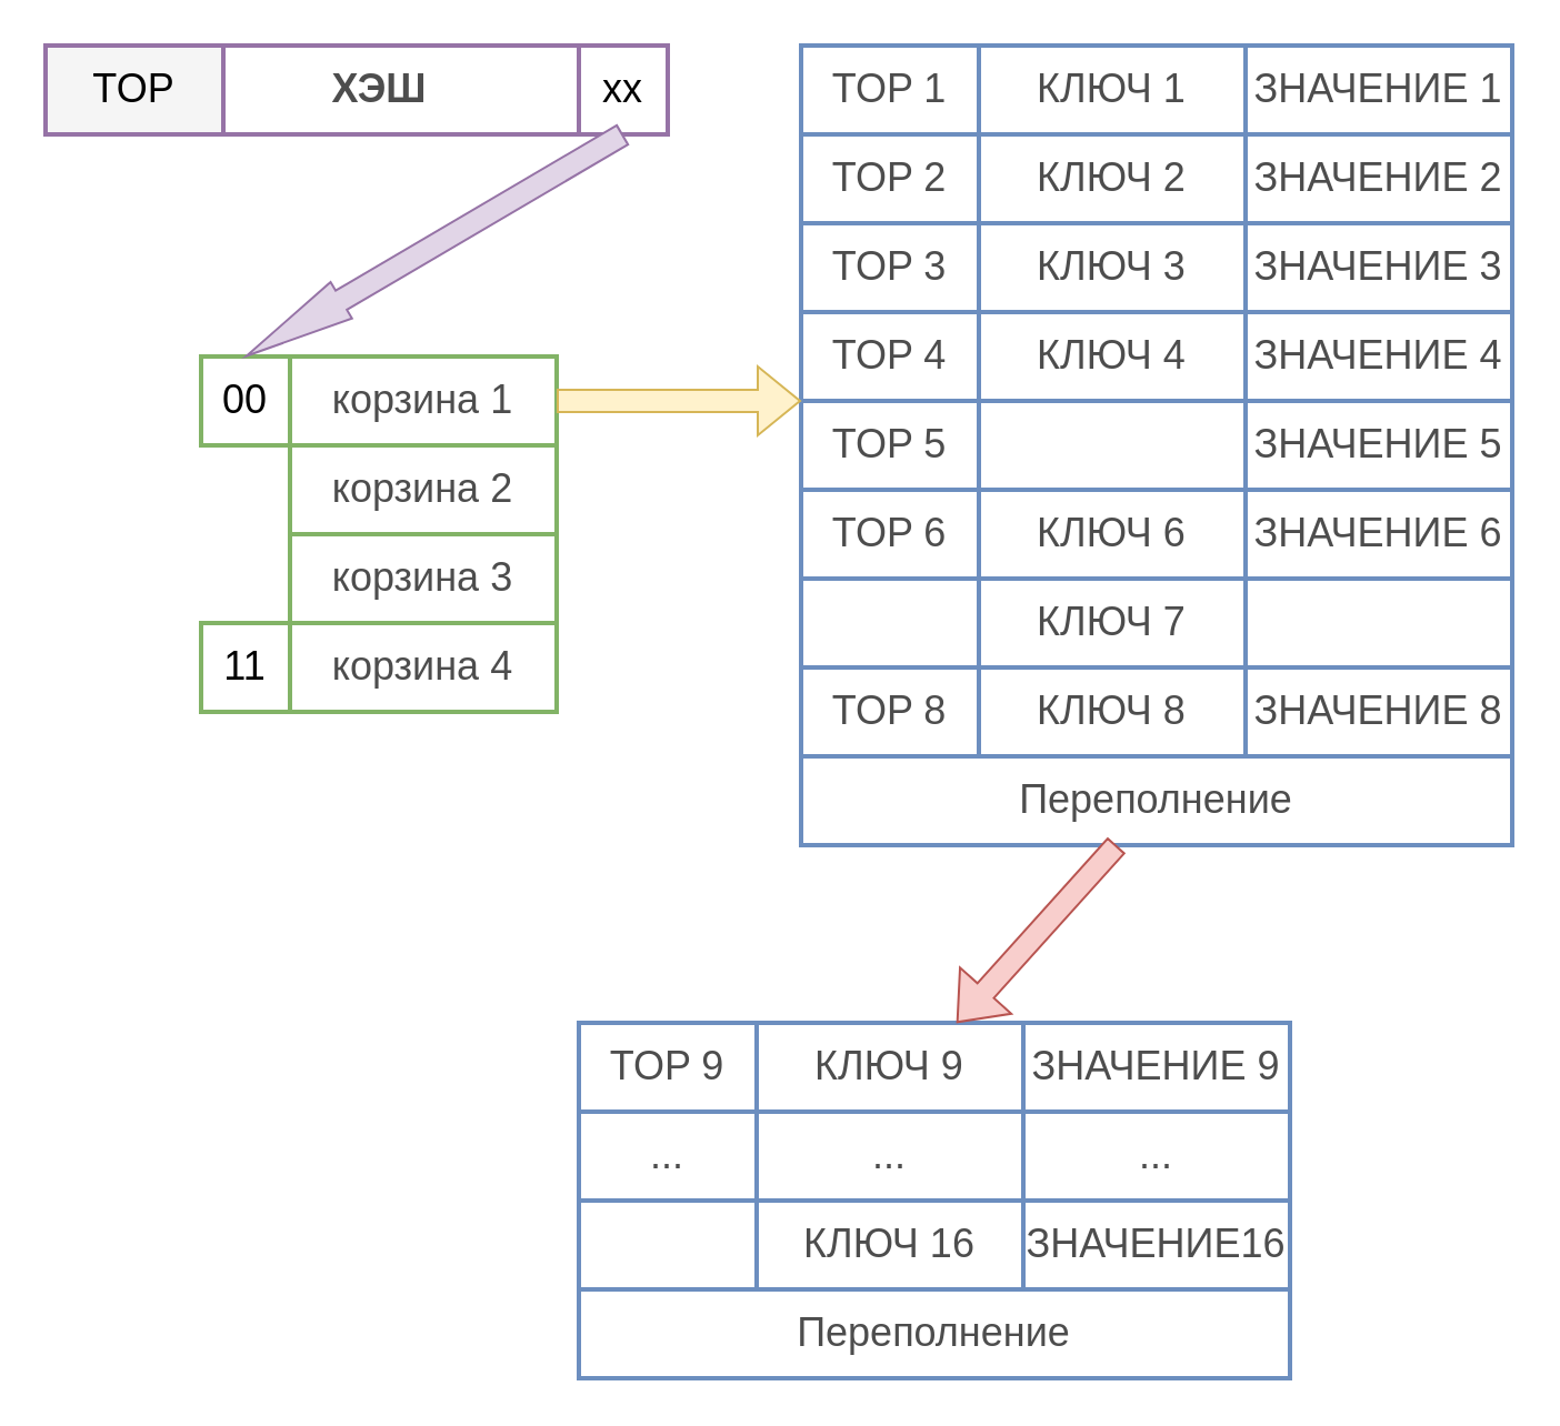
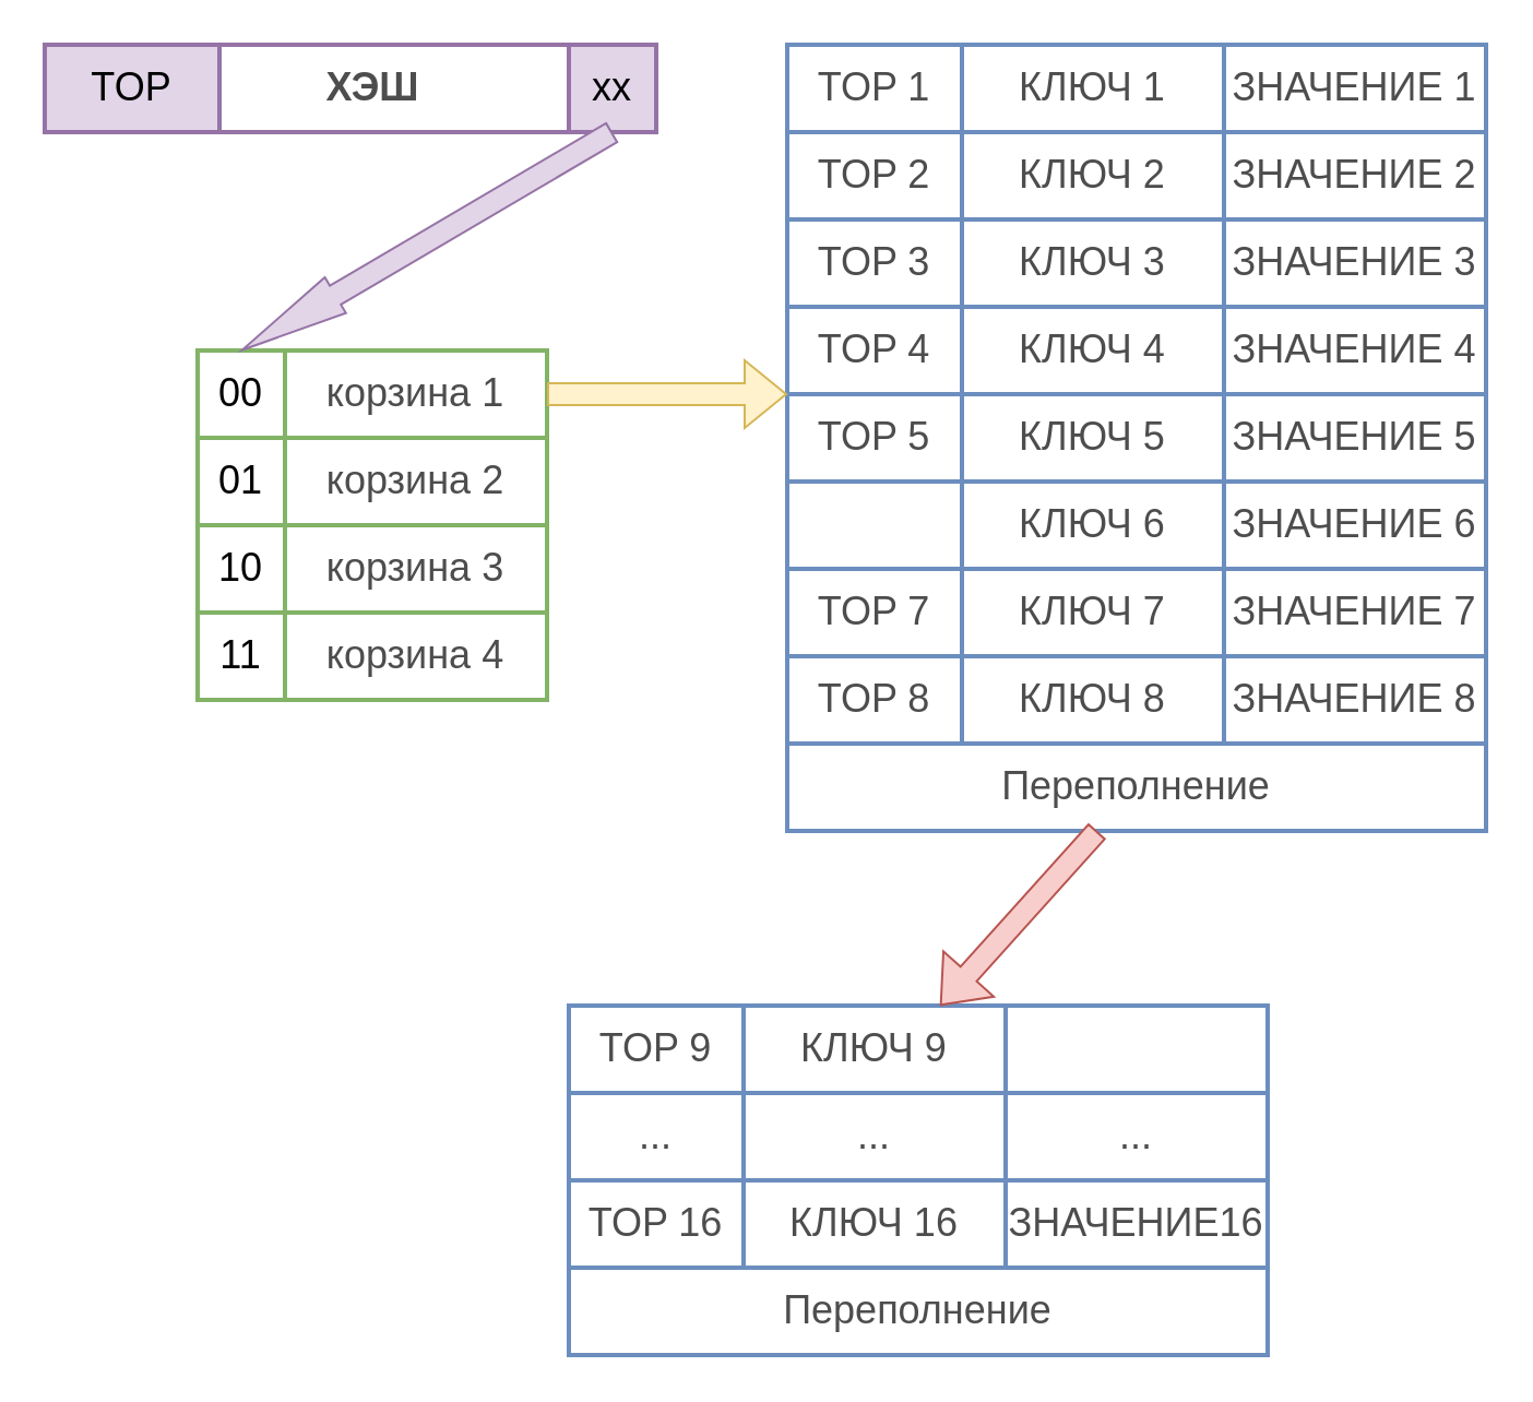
- <mxCell id="52" value="TOP" style="rounded=0;whiteSpace=wrap;html=1;fontSize=18;strokeWidth=2;fillColor=#f5f5f5;strokeColor=#9673a6;" vertex="1" parent="1"><mxGeometry x="20" y="20" width="80" height="40" as="geometry" /></mxCell>
+ <mxCell id="52" value="TOP" style="rounded=0;whiteSpace=wrap;html=1;fontSize=18;strokeWidth=2;fillColor=#e1d5e7;strokeColor=#9673a6;" vertex="1" parent="1"><mxGeometry x="20" y="20" width="80" height="40" as="geometry" /></mxCell>
- <mxCell id="51" value="xx" style="rounded=0;whiteSpace=wrap;html=1;fontSize=18;strokeWidth=2;fillColor=#ffffff;strokeColor=#9673a6;" vertex="1" parent="1"><mxGeometry x="260" y="20" width="40" height="40" as="geometry" /></mxCell>
+ <mxCell id="51" value="xx" style="rounded=0;whiteSpace=wrap;html=1;fontSize=18;strokeWidth=2;fillColor=#e1d5e7;strokeColor=#9673a6;" vertex="1" parent="1"><mxGeometry x="260" y="20" width="40" height="40" as="geometry" /></mxCell>
+ <mxCell id="16" value="&lt;font color=&quot;#4d4d4d&quot; style=&quot;font-size: 18px&quot;&gt;КЛЮЧ 5&lt;/font&gt;" style="rounded=0;whiteSpace=wrap;html=1;strokeWidth=2;fillColor=none;strokeColor=#6c8ebf;" vertex="1" parent="1"><mxGeometry x="440" y="180" width="120" height="40" as="geometry" /></mxCell>
+ <mxCell id="47" value="01" style="rounded=0;whiteSpace=wrap;html=1;fontSize=18;strokeWidth=2;fillColor=none;strokeColor=#82b366;" vertex="1" parent="1"><mxGeometry x="90" y="200" width="40" height="40" as="geometry" /></mxCell>
- <mxCell id="10" value="&lt;font style=&quot;font-size: 18px&quot; color=&quot;#4d4d4d&quot;&gt;TOP 6&lt;/font&gt;" style="rounded=0;whiteSpace=wrap;html=1;strokeWidth=2;fillColor=none;strokeColor=#6c8ebf;" vertex="1" parent="1"><mxGeometry x="360" y="220" width="80" height="40" as="geometry" /></mxCell>
+ <mxCell id="48" value="10" style="rounded=0;whiteSpace=wrap;html=1;fontSize=18;strokeWidth=2;fillColor=none;strokeColor=#82b366;" vertex="1" parent="1"><mxGeometry x="90" y="240" width="40" height="40" as="geometry" /></mxCell>
+ <mxCell id="11" value="&lt;font style=&quot;font-size: 18px&quot; color=&quot;#4d4d4d&quot;&gt;TOP 7&lt;/font&gt;" style="rounded=0;whiteSpace=wrap;html=1;strokeWidth=2;fillColor=none;strokeColor=#6c8ebf;" vertex="1" parent="1"><mxGeometry x="360" y="260" width="80" height="40" as="geometry" /></mxCell>
+ <mxCell id="25" value="&lt;font style=&quot;font-size: 18px&quot; color=&quot;#4d4d4d&quot;&gt;ЗНАЧЕНИЕ 7&lt;/font&gt;" style="rounded=0;whiteSpace=wrap;html=1;strokeWidth=2;fillColor=none;strokeColor=#6c8ebf;" vertex="1" parent="1"><mxGeometry x="560" y="260" width="120" height="40" as="geometry" /></mxCell>
- <mxCell id="30" value="&lt;font style=&quot;font-size: 18px&quot; color=&quot;#4d4d4d&quot;&gt;ЗНАЧЕНИЕ 9&lt;/font&gt;" style="rounded=0;whiteSpace=wrap;html=1;strokeWidth=2;fillColor=none;strokeColor=#6c8ebf;" vertex="1" parent="1"><mxGeometry x="460" y="460" width="120" height="40" as="geometry" /></mxCell>
+ <mxCell id="33" value="&lt;font style=&quot;font-size: 18px&quot; color=&quot;#4d4d4d&quot;&gt;TOP 16&lt;/font&gt;" style="rounded=0;whiteSpace=wrap;html=1;strokeWidth=2;fillColor=none;strokeColor=#6c8ebf;" vertex="1" parent="1"><mxGeometry x="260" y="540" width="80" height="40" as="geometry" /></mxCell>
